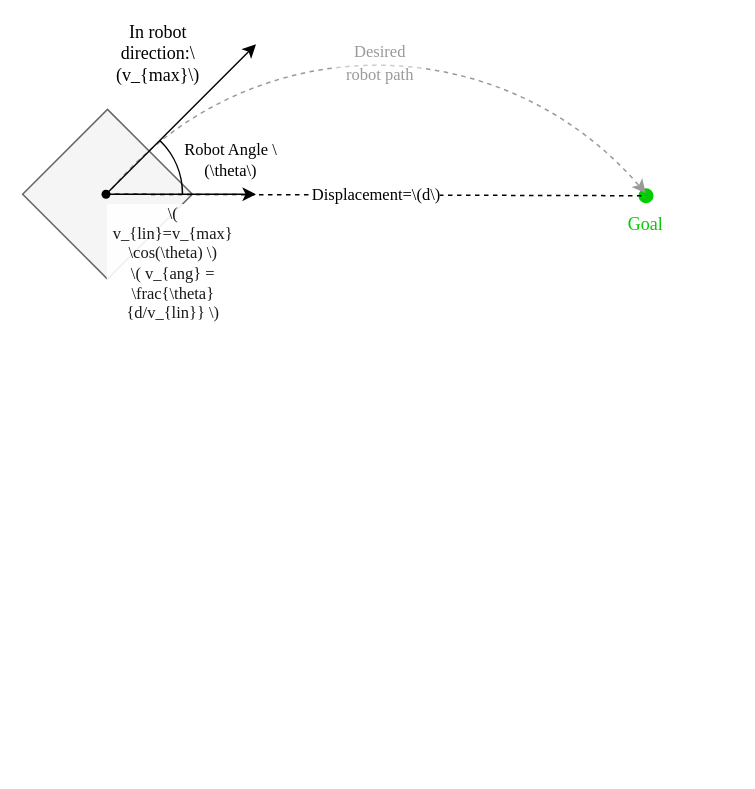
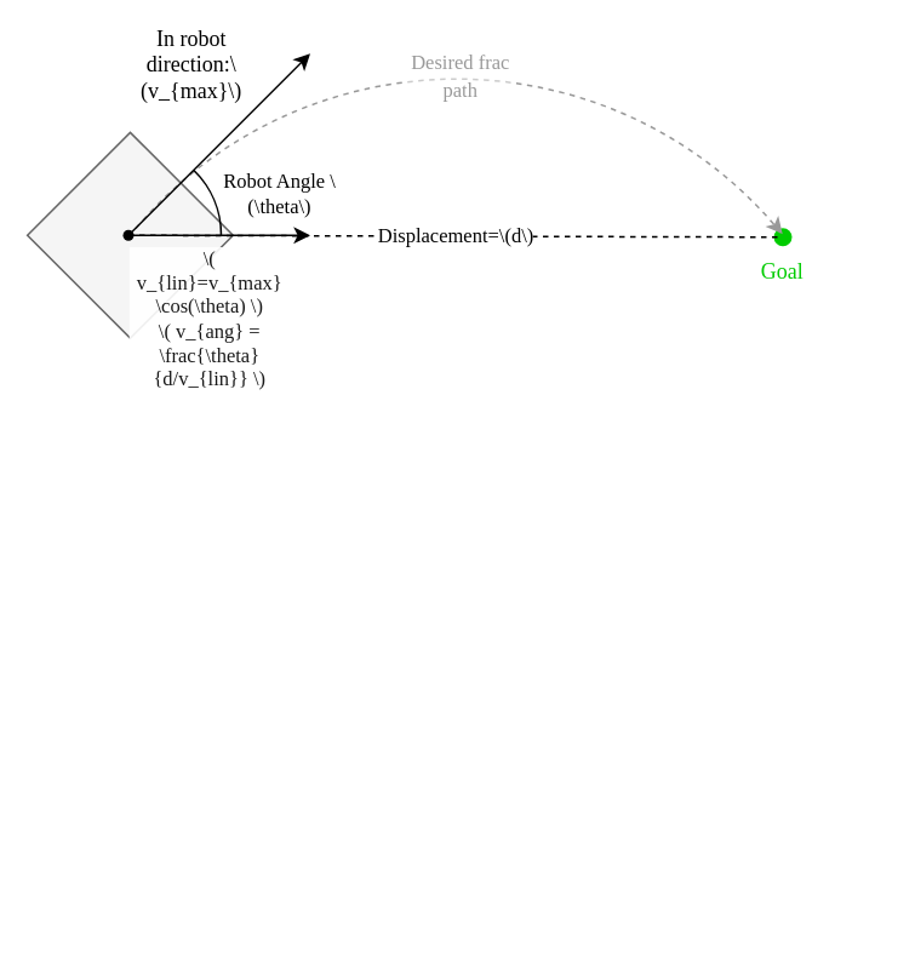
- <mxCell id="11" value="&lt;font color=&quot;#999999&quot; style=&quot;font-size: 11px;&quot;&gt;Desired robot path&lt;/font&gt;" style="text;html=1;strokeColor=none;fillColor=#FFFFFF;align=center;verticalAlign=middle;whiteSpace=wrap;rounded=0;dashed=1;fontFamily=Comptuer Modern;fontSource=http%3A%2F%2Fmirrors.ctan.org%2Ffonts%2Fcm-unicode%2Ffonts%2Fotf%2Fcmunbxo.otf;fontColor=#000000;opacity=50;" vertex="1" parent="1"><mxGeometry x="222.5" y="26" width="60" height="30" as="geometry" /></mxCell>
+ <mxCell id="11" value="&lt;font color=&quot;#999999&quot; style=&quot;font-size: 11px;&quot;&gt;Desired frac path&lt;/font&gt;" style="text;html=1;strokeColor=none;fillColor=#FFFFFF;align=center;verticalAlign=middle;whiteSpace=wrap;rounded=0;dashed=1;fontFamily=Comptuer Modern;fontSource=http%3A%2F%2Fmirrors.ctan.org%2Ffonts%2Fcm-unicode%2Ffonts%2Fotf%2Fcmunbxo.otf;fontColor=#000000;opacity=50;" vertex="1" parent="1"><mxGeometry x="222.5" y="26" width="60" height="30" as="geometry" /></mxCell>
